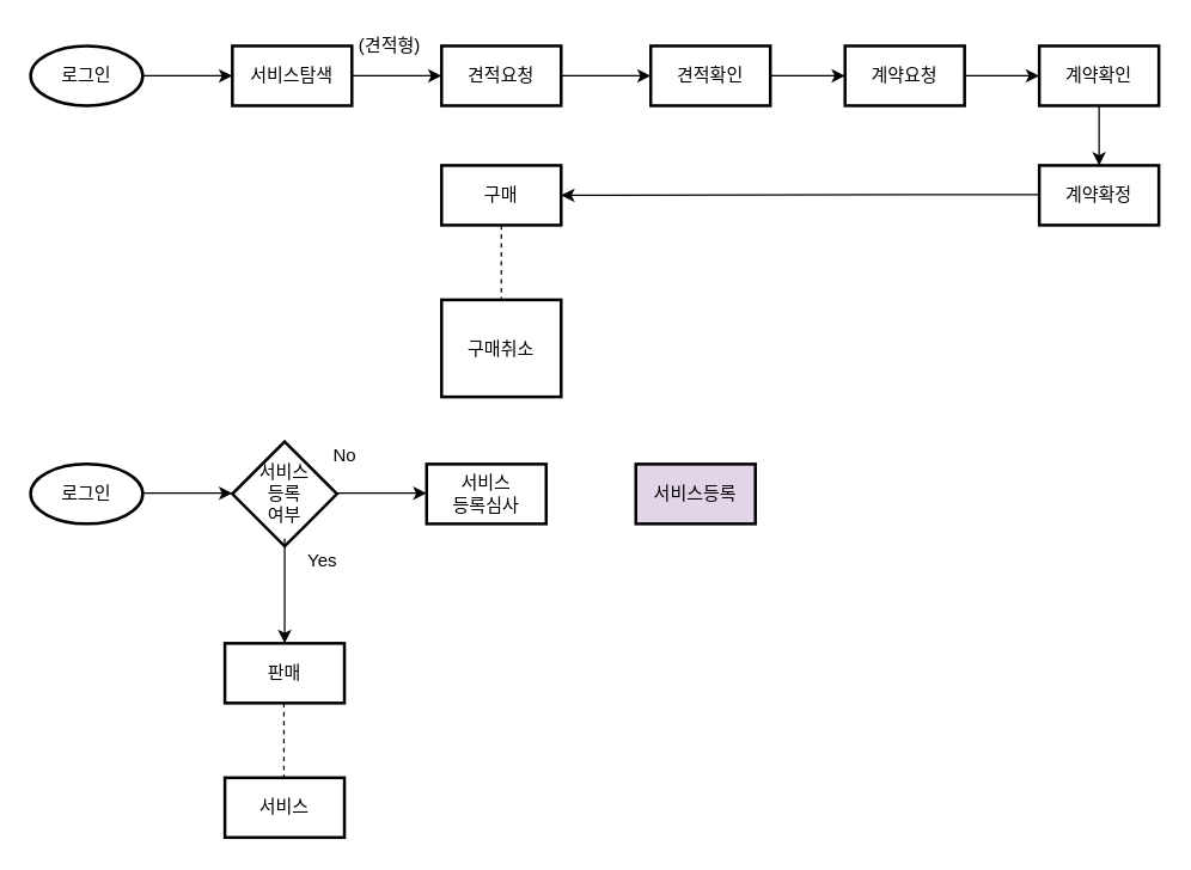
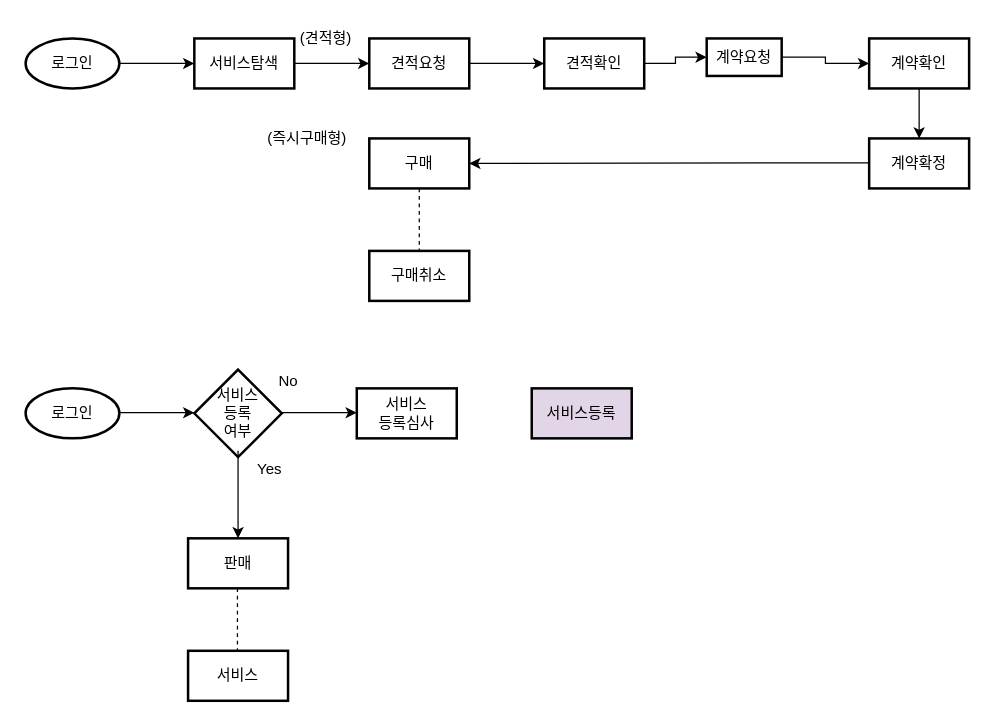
- <mxCell id="12" value="계약요청" style="whiteSpace=wrap;html=1;strokeWidth=2;" vertex="1" parent="1"><mxGeometry x="565" y="30" width="80" height="40" as="geometry" /></mxCell>
+ <mxCell id="12" value="계약요청" style="whiteSpace=wrap;html=1;strokeWidth=2;" vertex="1" parent="1"><mxGeometry x="565" y="30" width="60" height="30" as="geometry" /></mxCell>
+ <mxCell id="16" value="(즉시구매형)" style="text;html=1;resizable=0;autosize=1;align=center;verticalAlign=middle;points=[];fillColor=none;strokeColor=none;rounded=0;" vertex="1" parent="1"><mxGeometry x="205" y="100" width="80" height="20" as="geometry" /></mxCell>
- <mxCell id="20" value="구매취소" style="whiteSpace=wrap;html=1;strokeWidth=2;" vertex="1" parent="1"><mxGeometry x="295" y="200" width="80" height="65" as="geometry" /></mxCell>
+ <mxCell id="20" value="구매취소" style="whiteSpace=wrap;html=1;strokeWidth=2;" vertex="1" parent="1"><mxGeometry x="295" y="200" width="80" height="40" as="geometry" /></mxCell>
